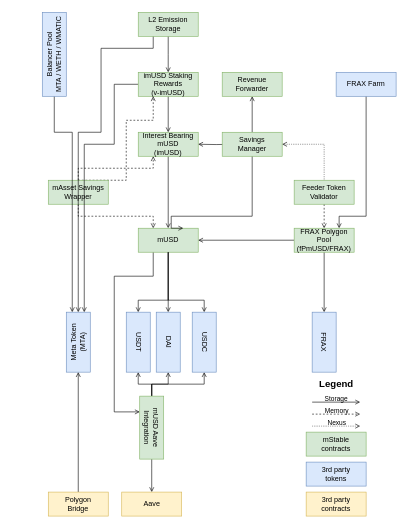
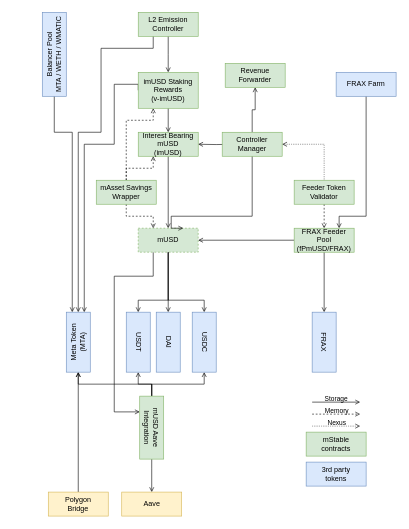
- <mxCell id="54" value="L2 Emission Storage" style="whiteSpace=wrap;html=1;align=center;fillColor=#d5e8d4;strokeColor=#82b366;" vertex="1" parent="1"><mxGeometry x="230" y="20" width="100" height="40" as="geometry" /></mxCell>
+ <mxCell id="54" value="L2 Emission Controller" style="whiteSpace=wrap;html=1;align=center;fillColor=#d5e8d4;strokeColor=#82b366;" vertex="1" parent="1"><mxGeometry x="230" y="20" width="100" height="40" as="geometry" /></mxCell>
- <mxCell id="36" value="imUSD Staking Rewards&lt;br&gt;(v-imUSD)" style="whiteSpace=wrap;html=1;align=center;fillColor=#d5e8d4;strokeColor=#82b366;" parent="1" vertex="1"><mxGeometry x="230" y="120" width="100" height="40" as="geometry" /></mxCell>
+ <mxCell id="36" value="imUSD Staking Rewards&lt;br&gt;(v-imUSD)" style="whiteSpace=wrap;html=1;align=center;fillColor=#d5e8d4;strokeColor=#82b366;" parent="1" vertex="1"><mxGeometry x="230" y="120" width="100" height="60" as="geometry" /></mxCell>
- <mxCell id="51" value="Revenue Forwarder" style="whiteSpace=wrap;html=1;align=center;fillColor=#d5e8d4;strokeColor=#82b366;" parent="1" vertex="1"><mxGeometry x="370" y="120" width="100" height="40" as="geometry" /></mxCell>
+ <mxCell id="51" value="Revenue Forwarder" style="whiteSpace=wrap;html=1;align=center;fillColor=#d5e8d4;strokeColor=#82b366;" parent="1" vertex="1"><mxGeometry x="375" y="105" width="100" height="40" as="geometry" /></mxCell>
- <mxCell id="12" value="Savings&lt;br&gt;Manager" style="whiteSpace=wrap;html=1;align=center;fillColor=#d5e8d4;strokeColor=#82b366;" parent="1" vertex="1"><mxGeometry x="370" y="220" width="100" height="40" as="geometry" /></mxCell>
+ <mxCell id="12" value="Controller&lt;br&gt;Manager" style="whiteSpace=wrap;html=1;align=center;fillColor=#d5e8d4;strokeColor=#82b366;" parent="1" vertex="1"><mxGeometry x="370" y="220" width="100" height="40" as="geometry" /></mxCell>
- <mxCell id="24" value="mAsset Savings&lt;br&gt;Wrapper" style="whiteSpace=wrap;html=1;align=center;fillColor=#d5e8d4;strokeColor=#82b366;" parent="1" vertex="1"><mxGeometry x="80" y="300" width="100" height="40" as="geometry" /></mxCell>
+ <mxCell id="24" value="mAsset Savings&lt;br&gt;Wrapper" style="whiteSpace=wrap;html=1;align=center;fillColor=#d5e8d4;strokeColor=#82b366;" parent="1" vertex="1"><mxGeometry x="160" y="300" width="100" height="40" as="geometry" /></mxCell>
- <mxCell id="5" value="mUSD" style="whiteSpace=wrap;html=1;align=center;fillColor=#d5e8d4;strokeColor=#82b366;" parent="1" vertex="1"><mxGeometry x="230" y="380" width="100" height="40" as="geometry" /></mxCell>
+ <mxCell id="5" value="mUSD" style="whiteSpace=wrap;html=1;align=center;fillColor=#d5e8d4;strokeColor=#82b366;dashed=1;" parent="1" vertex="1"><mxGeometry x="230" y="380" width="100" height="40" as="geometry" /></mxCell>
- <mxCell id="28" value="FRAX Polygon Pool (fPmUSD/FRAX)" style="whiteSpace=wrap;html=1;align=center;fillColor=#d5e8d4;strokeColor=#82b366;" parent="1" vertex="1"><mxGeometry x="490" y="380" width="100" height="40" as="geometry" /></mxCell>
+ <mxCell id="28" value="FRAX Feeder Pool (fPmUSD/FRAX)" style="whiteSpace=wrap;html=1;align=center;fillColor=#d5e8d4;strokeColor=#82b366;" parent="1" vertex="1"><mxGeometry x="490" y="380" width="100" height="40" as="geometry" /></mxCell>
- <mxCell id="15" style="edgeStyle=orthogonalEdgeStyle;rounded=0;orthogonalLoop=1;jettySize=auto;html=1;exitX=0;exitY=0.5;exitDx=0;exitDy=0;entryX=1;entryY=0.5;entryDx=0;entryDy=0;endArrow=open;endFill=0;" parent="1" source="17" target="19" edge="1"><mxGeometry relative="1" as="geometry" /></mxCell>
+ <mxCell id="15" style="edgeStyle=orthogonalEdgeStyle;rounded=0;orthogonalLoop=1;jettySize=auto;html=1;exitX=0;exitY=0.5;exitDx=0;exitDy=0;endArrow=open;endFill=0;" parent="1" source="17" target="33" edge="1"><mxGeometry relative="1" as="geometry" /></mxCell>
- <mxCell id="37" value="&lt;b&gt;&lt;font style=&quot;font-size: 16px&quot;&gt;Legend&lt;/font&gt;&lt;/b&gt;" style="text;html=1;align=center;verticalAlign=middle;resizable=0;points=[];autosize=1;" parent="1" vertex="1"><mxGeometry x="525" y="630" width="70" height="20" as="geometry" /></mxCell>
- <mxCell id="45" value="3rd party&lt;br&gt;contracts" style="whiteSpace=wrap;html=1;align=center;fillColor=#fff2cc;strokeColor=#d6b656;" parent="1" vertex="1"><mxGeometry x="510" y="820" width="100" height="40" as="geometry" /></mxCell>
